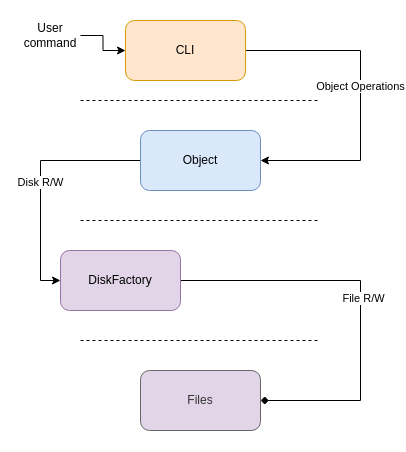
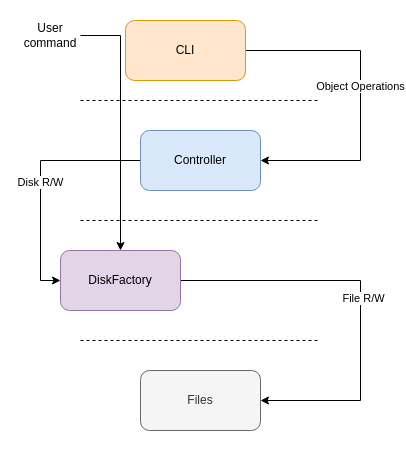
- <mxCell id="15" style="edgeStyle=orthogonalEdgeStyle;rounded=0;orthogonalLoop=1;jettySize=auto;html=1;exitX=1;exitY=0.5;exitDx=0;exitDy=0;entryX=0;entryY=0.5;entryDx=0;entryDy=0;" parent="1" source="16" target="4" edge="1"><mxGeometry relative="1" as="geometry" /></mxCell>
+ <mxCell id="15" style="edgeStyle=orthogonalEdgeStyle;rounded=0;orthogonalLoop=1;jettySize=auto;html=1;exitX=1;exitY=0.5;exitDx=0;exitDy=0;" parent="1" source="16" target="10" edge="1"><mxGeometry relative="1" as="geometry" /></mxCell>
- <mxCell id="7" value="Object" style="rounded=1;whiteSpace=wrap;html=1;fillColor=#dae8fc;strokeColor=#6c8ebf;" parent="1" vertex="1"><mxGeometry x="140" y="130" width="120" height="60" as="geometry" /></mxCell>
+ <mxCell id="7" value="Controller" style="rounded=1;whiteSpace=wrap;html=1;fillColor=#dae8fc;strokeColor=#6c8ebf;" parent="1" vertex="1"><mxGeometry x="140" y="130" width="120" height="60" as="geometry" /></mxCell>
- <mxCell id="14" value="Files" style="rounded=1;whiteSpace=wrap;html=1;fillColor=#e1d5e7;fontColor=#333333;strokeColor=#666666;" parent="1" vertex="1"><mxGeometry x="140" y="370" width="120" height="60" as="geometry" /></mxCell>
+ <mxCell id="14" value="Files" style="rounded=1;whiteSpace=wrap;html=1;fillColor=#f5f5f5;fontColor=#333333;strokeColor=#666666;" parent="1" vertex="1"><mxGeometry x="140" y="370" width="120" height="60" as="geometry" /></mxCell>
- <mxCell id="8" style="edgeStyle=orthogonalEdgeStyle;rounded=0;orthogonalLoop=1;jettySize=auto;html=1;exitX=1;exitY=0.5;exitDx=0;exitDy=0;entryX=1;entryY=0.5;entryDx=0;entryDy=0;endArrow=diamond;" parent="1" source="10" target="14" edge="1"><mxGeometry relative="1" as="geometry"><Array as="points"><mxPoint x="360" y="280" /><mxPoint x="360" y="400" /></Array></mxGeometry></mxCell>
+ <mxCell id="8" style="edgeStyle=orthogonalEdgeStyle;rounded=0;orthogonalLoop=1;jettySize=auto;html=1;exitX=1;exitY=0.5;exitDx=0;exitDy=0;entryX=1;entryY=0.5;entryDx=0;entryDy=0;" parent="1" source="10" target="14" edge="1"><mxGeometry relative="1" as="geometry"><Array as="points"><mxPoint x="360" y="280" /><mxPoint x="360" y="400" /></Array></mxGeometry></mxCell>
